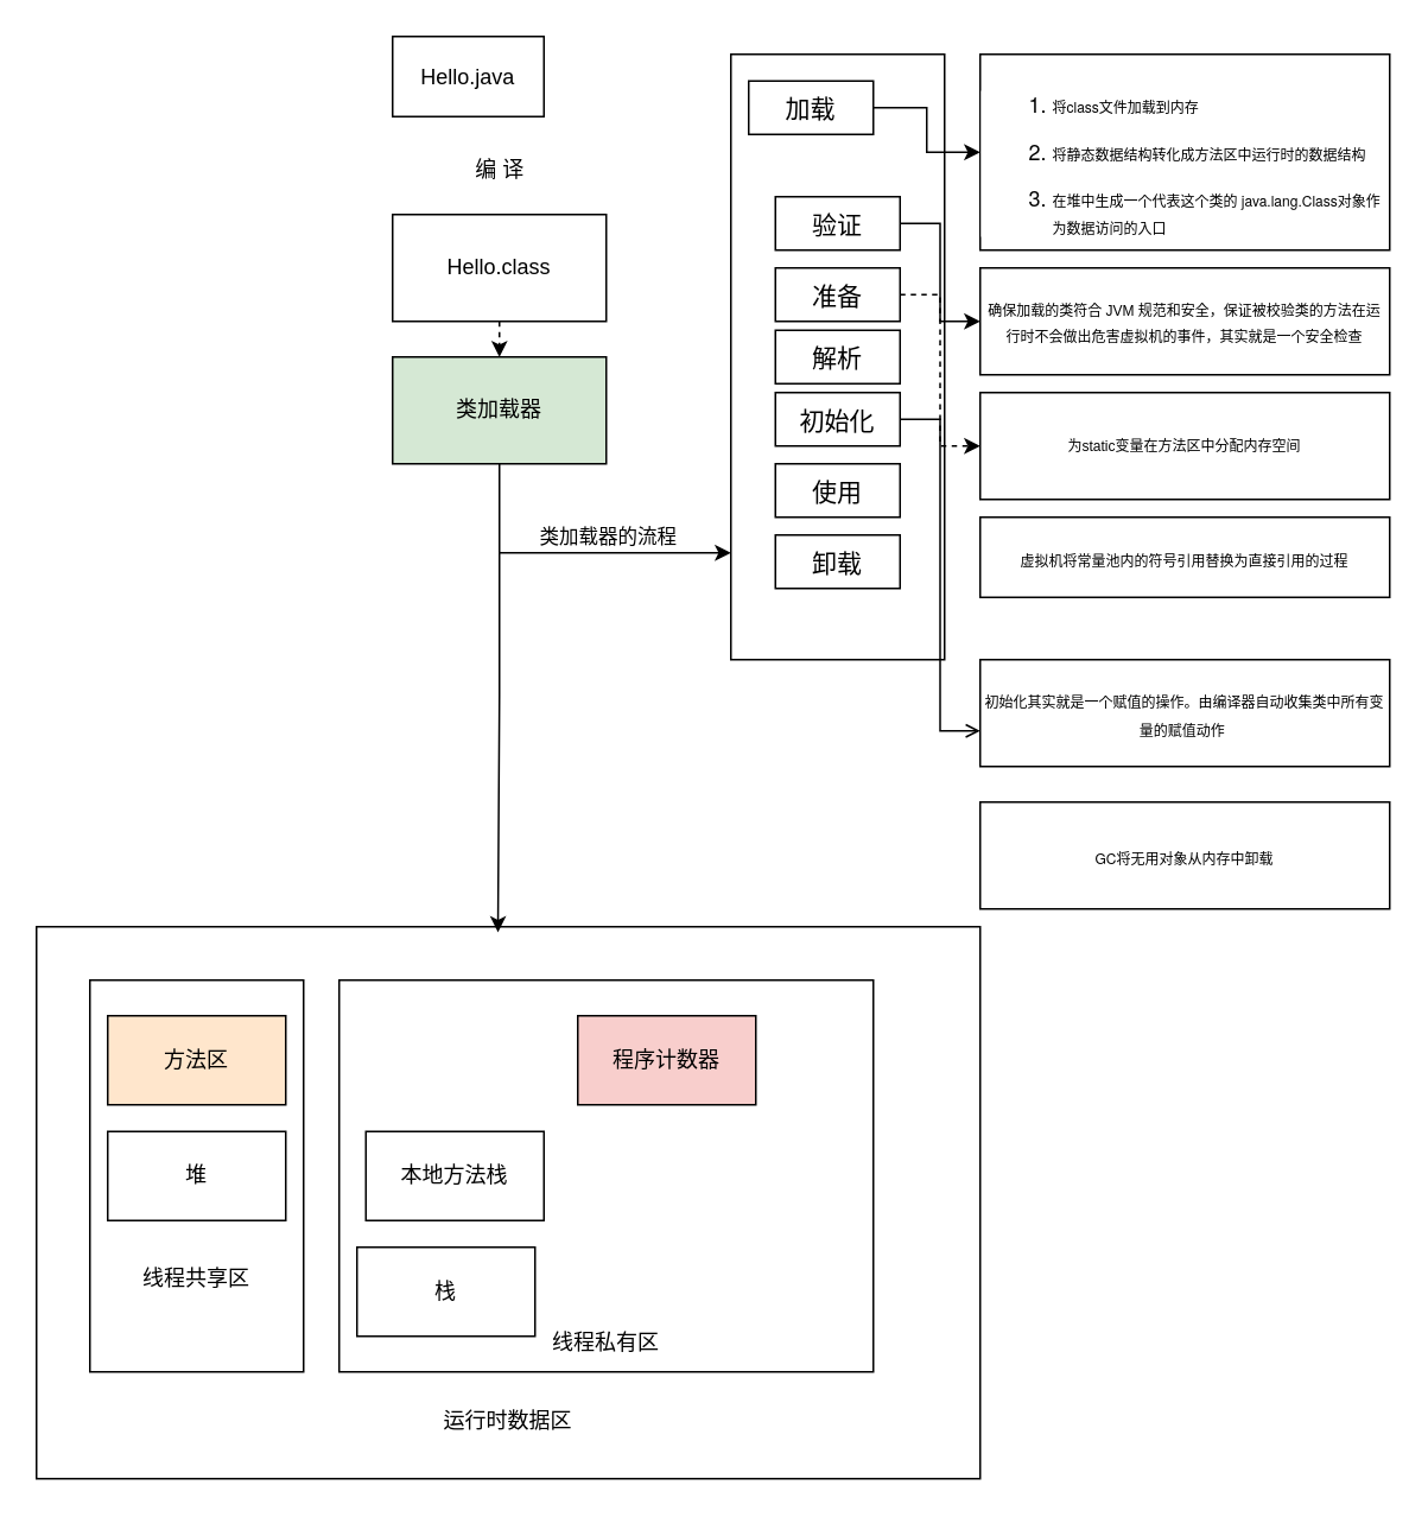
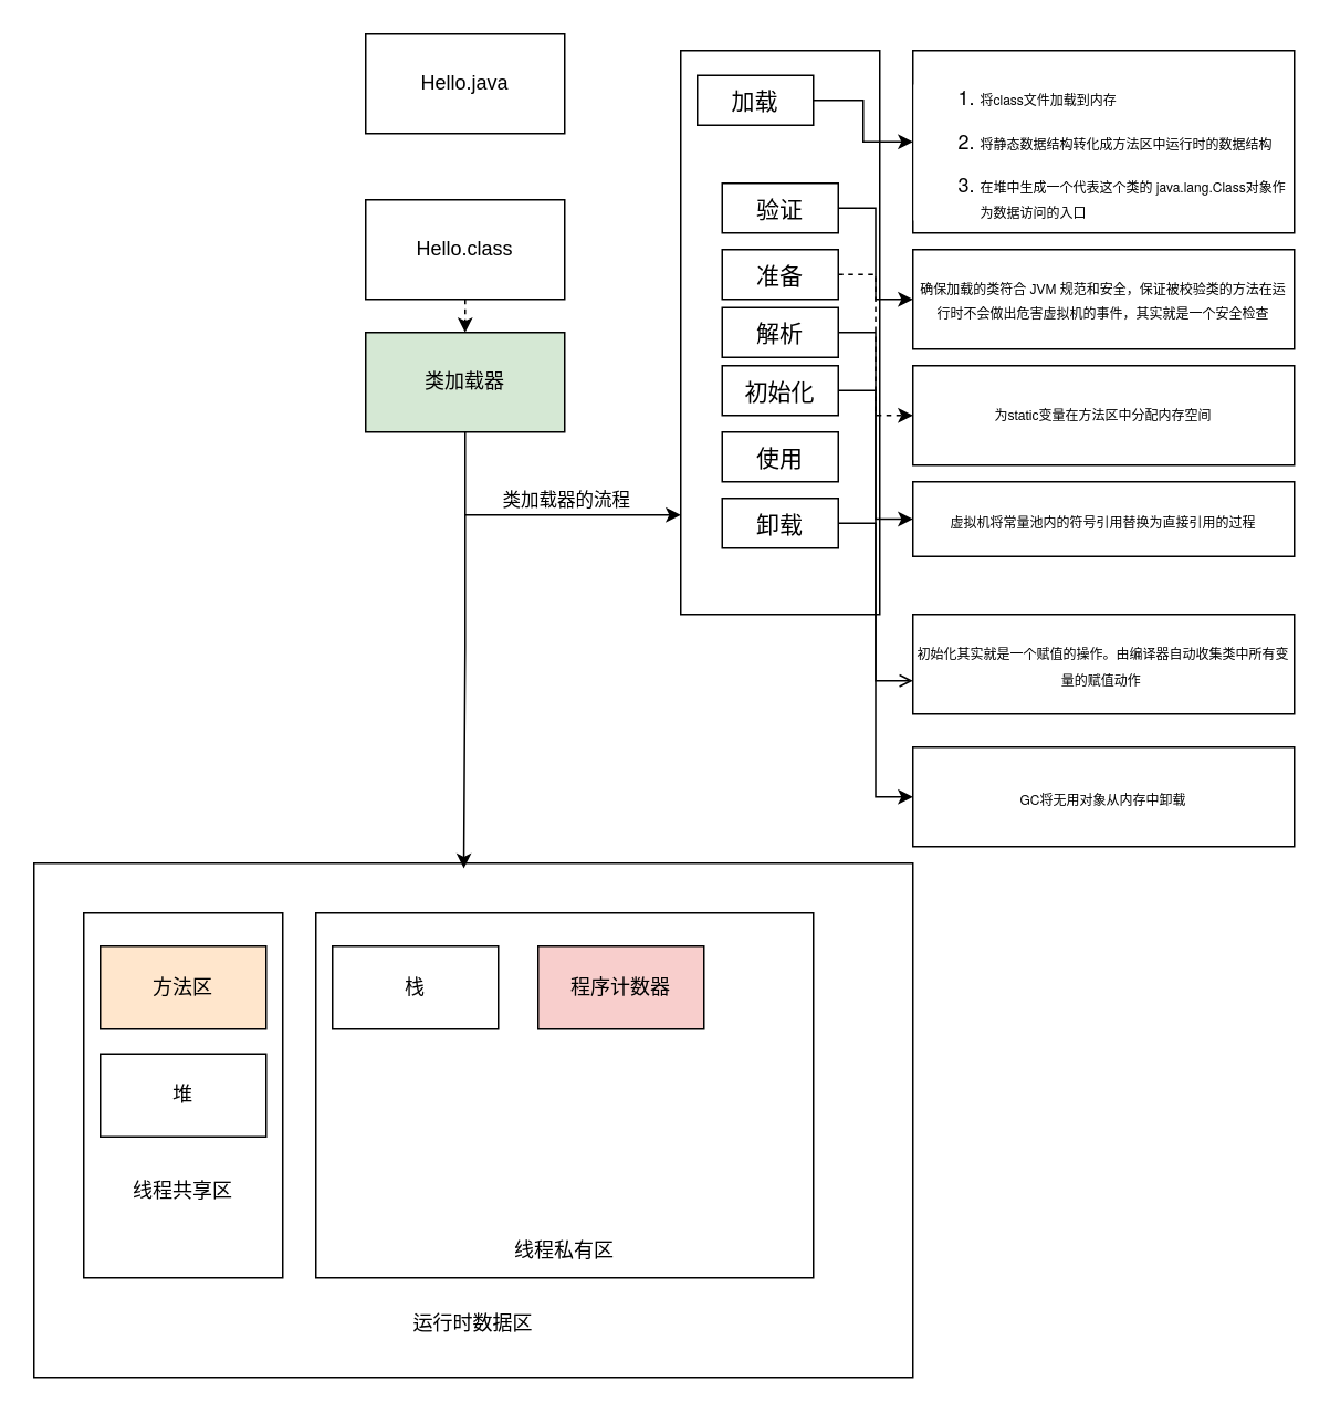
- <mxCell id="2" value="Hello.java" style="rounded=0;whiteSpace=wrap;html=1;" vertex="1" parent="1"><mxGeometry x="220" y="20" width="85" height="45" as="geometry" /></mxCell>
+ <mxCell id="2" value="Hello.java" style="rounded=0;whiteSpace=wrap;html=1;" vertex="1" parent="1"><mxGeometry x="220" y="20" width="120" height="60" as="geometry" /></mxCell>
- <mxCell id="14" value="编 译" style="text;html=1;align=center;verticalAlign=middle;resizable=0;points=[];autosize=1;strokeColor=none;fillColor=none;" vertex="1" parent="1"><mxGeometry x="255" y="80" width="50" height="30" as="geometry" /></mxCell>
+ <mxCell id="24" style="edgeStyle=orthogonalEdgeStyle;rounded=0;orthogonalLoop=1;jettySize=auto;html=1;exitX=1;exitY=0.5;exitDx=0;exitDy=0;entryX=0;entryY=0.5;entryDx=0;entryDy=0;" edge="1" parent="1" source="25" target="33"><mxGeometry relative="1" as="geometry" /></mxCell>
+ <mxCell id="27" style="edgeStyle=orthogonalEdgeStyle;rounded=0;orthogonalLoop=1;jettySize=auto;html=1;exitX=1;exitY=0.5;exitDx=0;exitDy=0;entryX=0;entryY=0.5;entryDx=0;entryDy=0;" edge="1" parent="1" source="28" target="35"><mxGeometry relative="1" as="geometry" /></mxCell>
- <mxCell id="13" value="本地方法栈" style="rounded=0;whiteSpace=wrap;html=1;" vertex="1" parent="1"><mxGeometry x="205" y="635" width="100" height="50" as="geometry" /></mxCell>
- <mxCell id="11" value="栈" style="rounded=0;whiteSpace=wrap;html=1;" vertex="1" parent="1"><mxGeometry x="200" y="700" width="100" height="50" as="geometry" /></mxCell>
+ <mxCell id="11" value="栈" style="rounded=0;whiteSpace=wrap;html=1;" vertex="1" parent="1"><mxGeometry x="200" y="570" width="100" height="50" as="geometry" /></mxCell>
